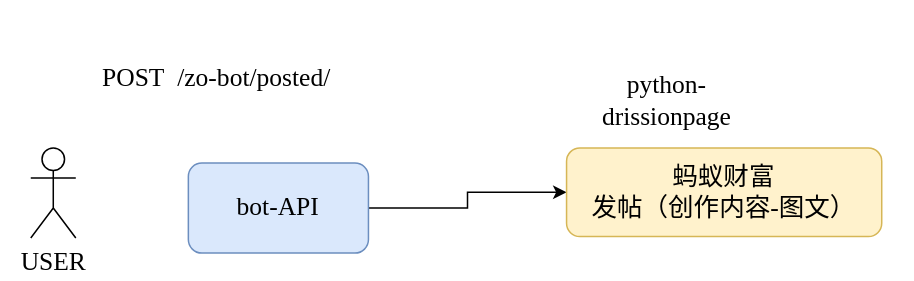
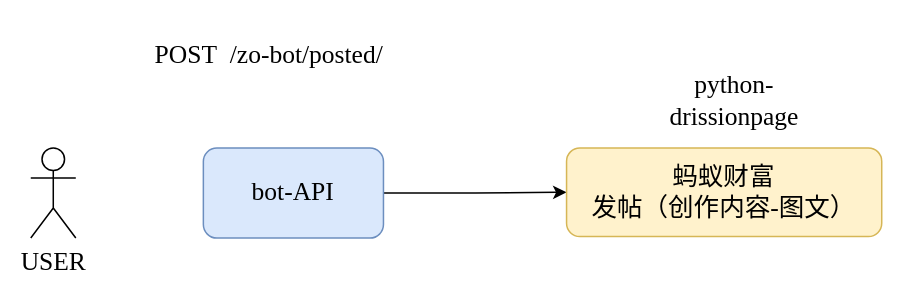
- <mxCell id="7" value="POST&amp;nbsp; /zo-bot/posted/" style="text;whiteSpace=wrap;html=1;fontSize=17;fontFamily=Comic Sans MS;" vertex="1" parent="1"><mxGeometry x="66" y="35" width="280" height="31" as="geometry" /></mxCell>
+ <mxCell id="7" value="POST&amp;nbsp; /zo-bot/posted/" style="text;whiteSpace=wrap;html=1;fontSize=17;fontFamily=Comic Sans MS;" vertex="1" parent="1"><mxGeometry x="101" y="20" width="280" height="31" as="geometry" /></mxCell>
- <mxCell id="6" value="python-drissionpage" style="text;html=1;strokeColor=none;fillColor=none;align=center;verticalAlign=middle;whiteSpace=wrap;rounded=0;fontFamily=Comic Sans MS;fontSize=17;" vertex="1" parent="1"><mxGeometry x="396" y="43" width="96" height="47" as="geometry" /></mxCell>
+ <mxCell id="6" value="python-drissionpage" style="text;html=1;strokeColor=none;fillColor=none;align=center;verticalAlign=middle;whiteSpace=wrap;rounded=0;fontFamily=Comic Sans MS;fontSize=17;" vertex="1" parent="1"><mxGeometry x="441" y="43" width="96" height="47" as="geometry" /></mxCell>
- <mxCell id="3" value="bot-API" style="rounded=1;whiteSpace=wrap;html=1;fontFamily=Comic Sans MS;fontSize=17;fillColor=#dae8fc;strokeColor=#6c8ebf;" vertex="1" parent="1"><mxGeometry x="125" y="108" width="120" height="60" as="geometry" /></mxCell>
+ <mxCell id="3" value="bot-API" style="rounded=1;whiteSpace=wrap;html=1;fontFamily=Comic Sans MS;fontSize=17;fillColor=#dae8fc;strokeColor=#6c8ebf;" vertex="1" parent="1"><mxGeometry x="135" y="98" width="120" height="60" as="geometry" /></mxCell>
